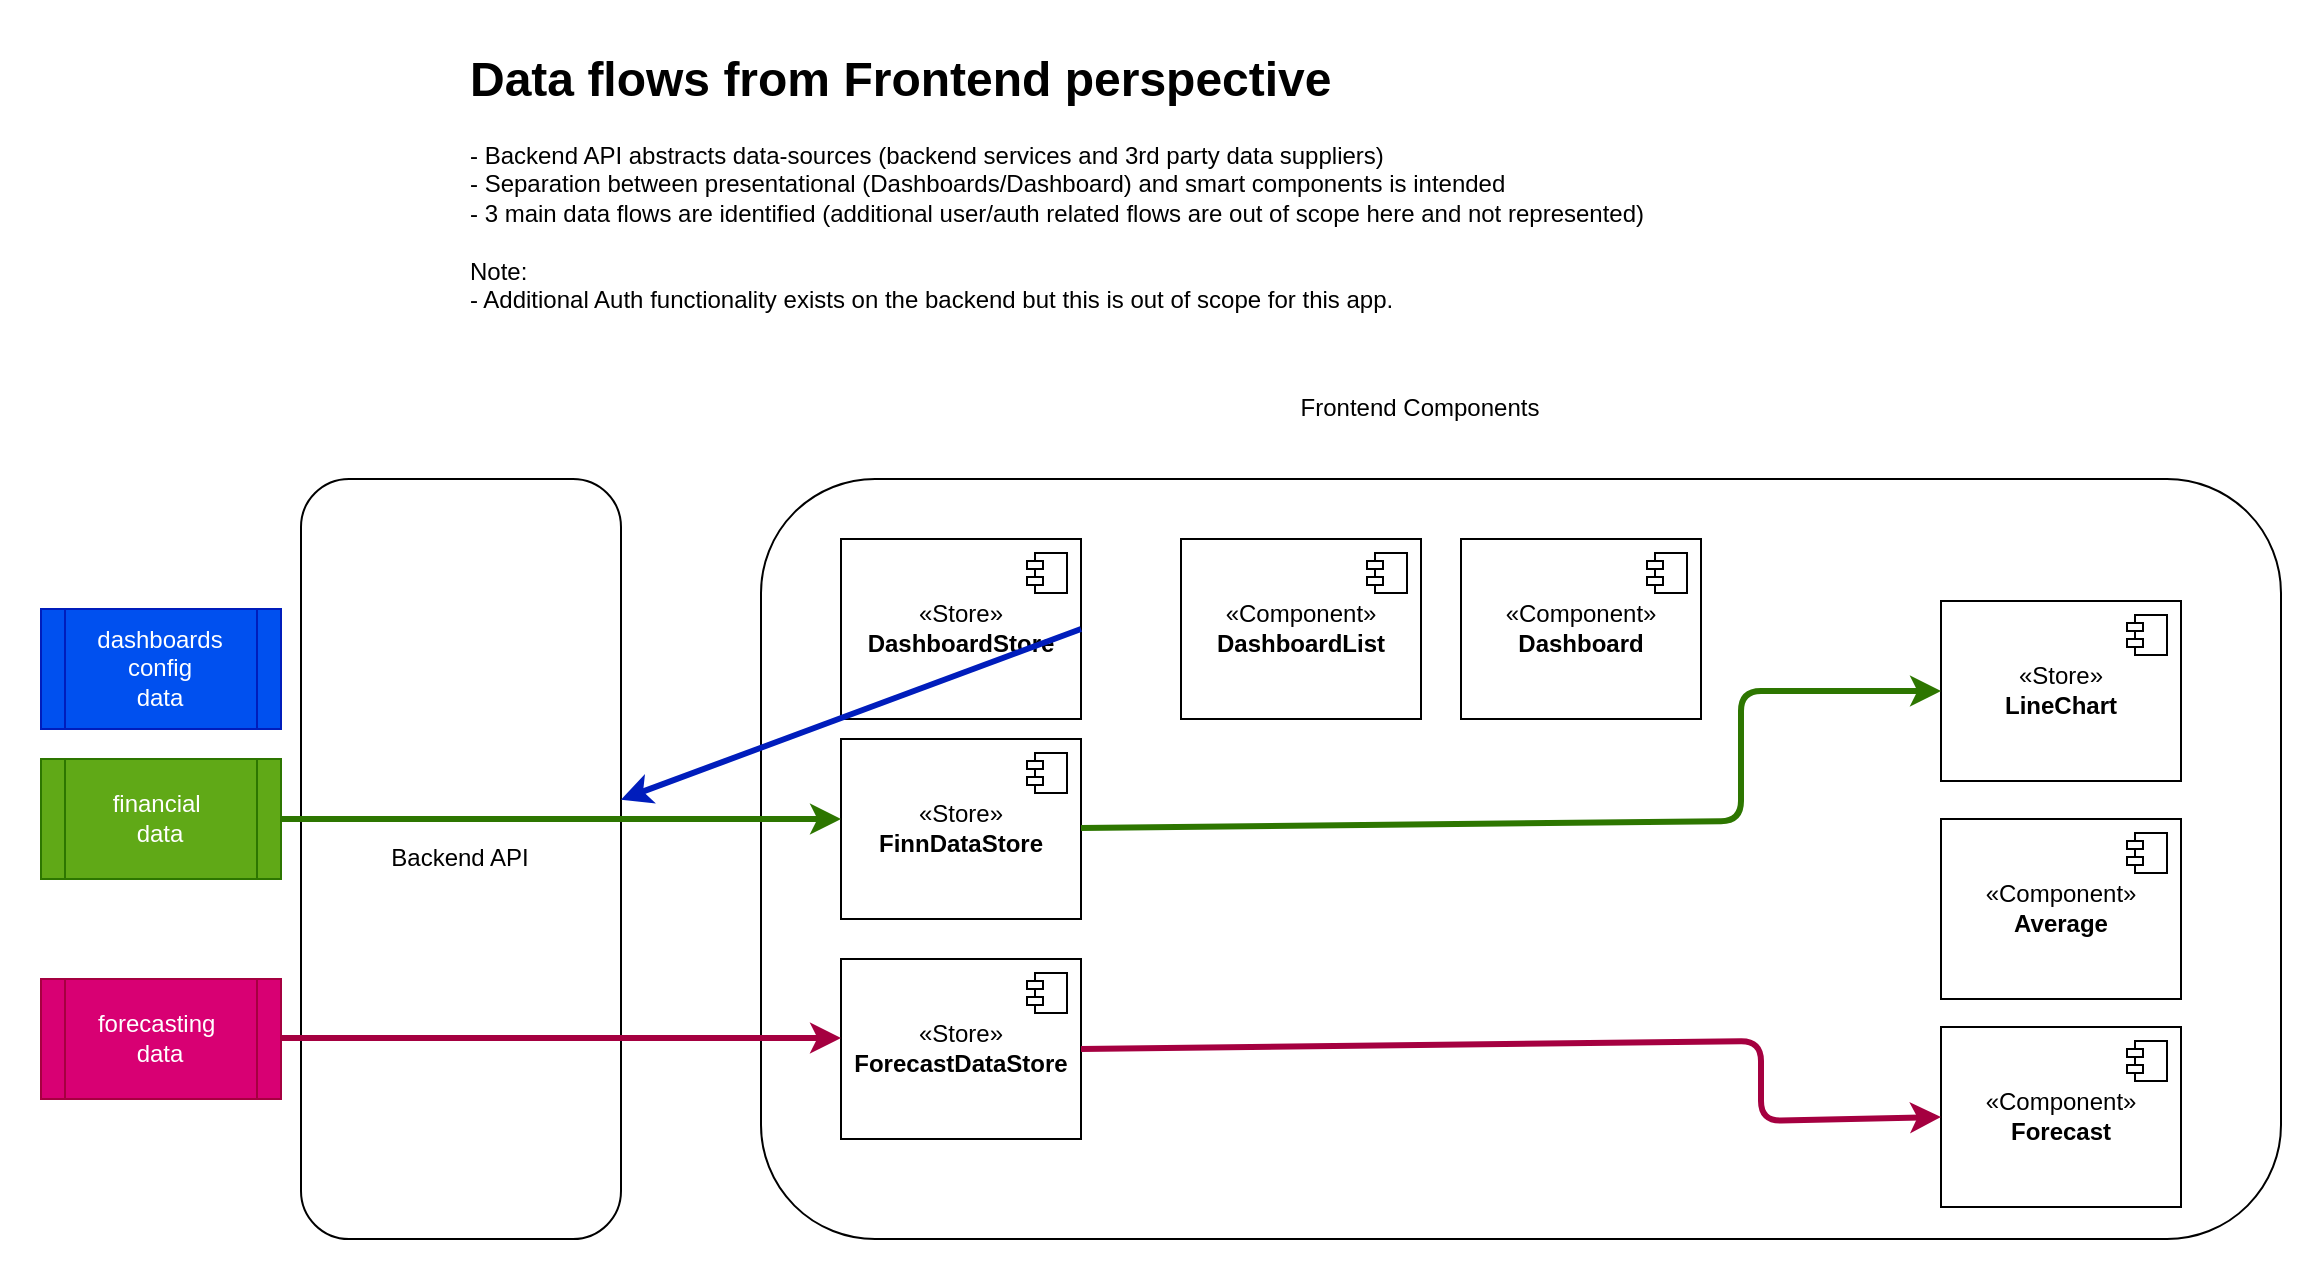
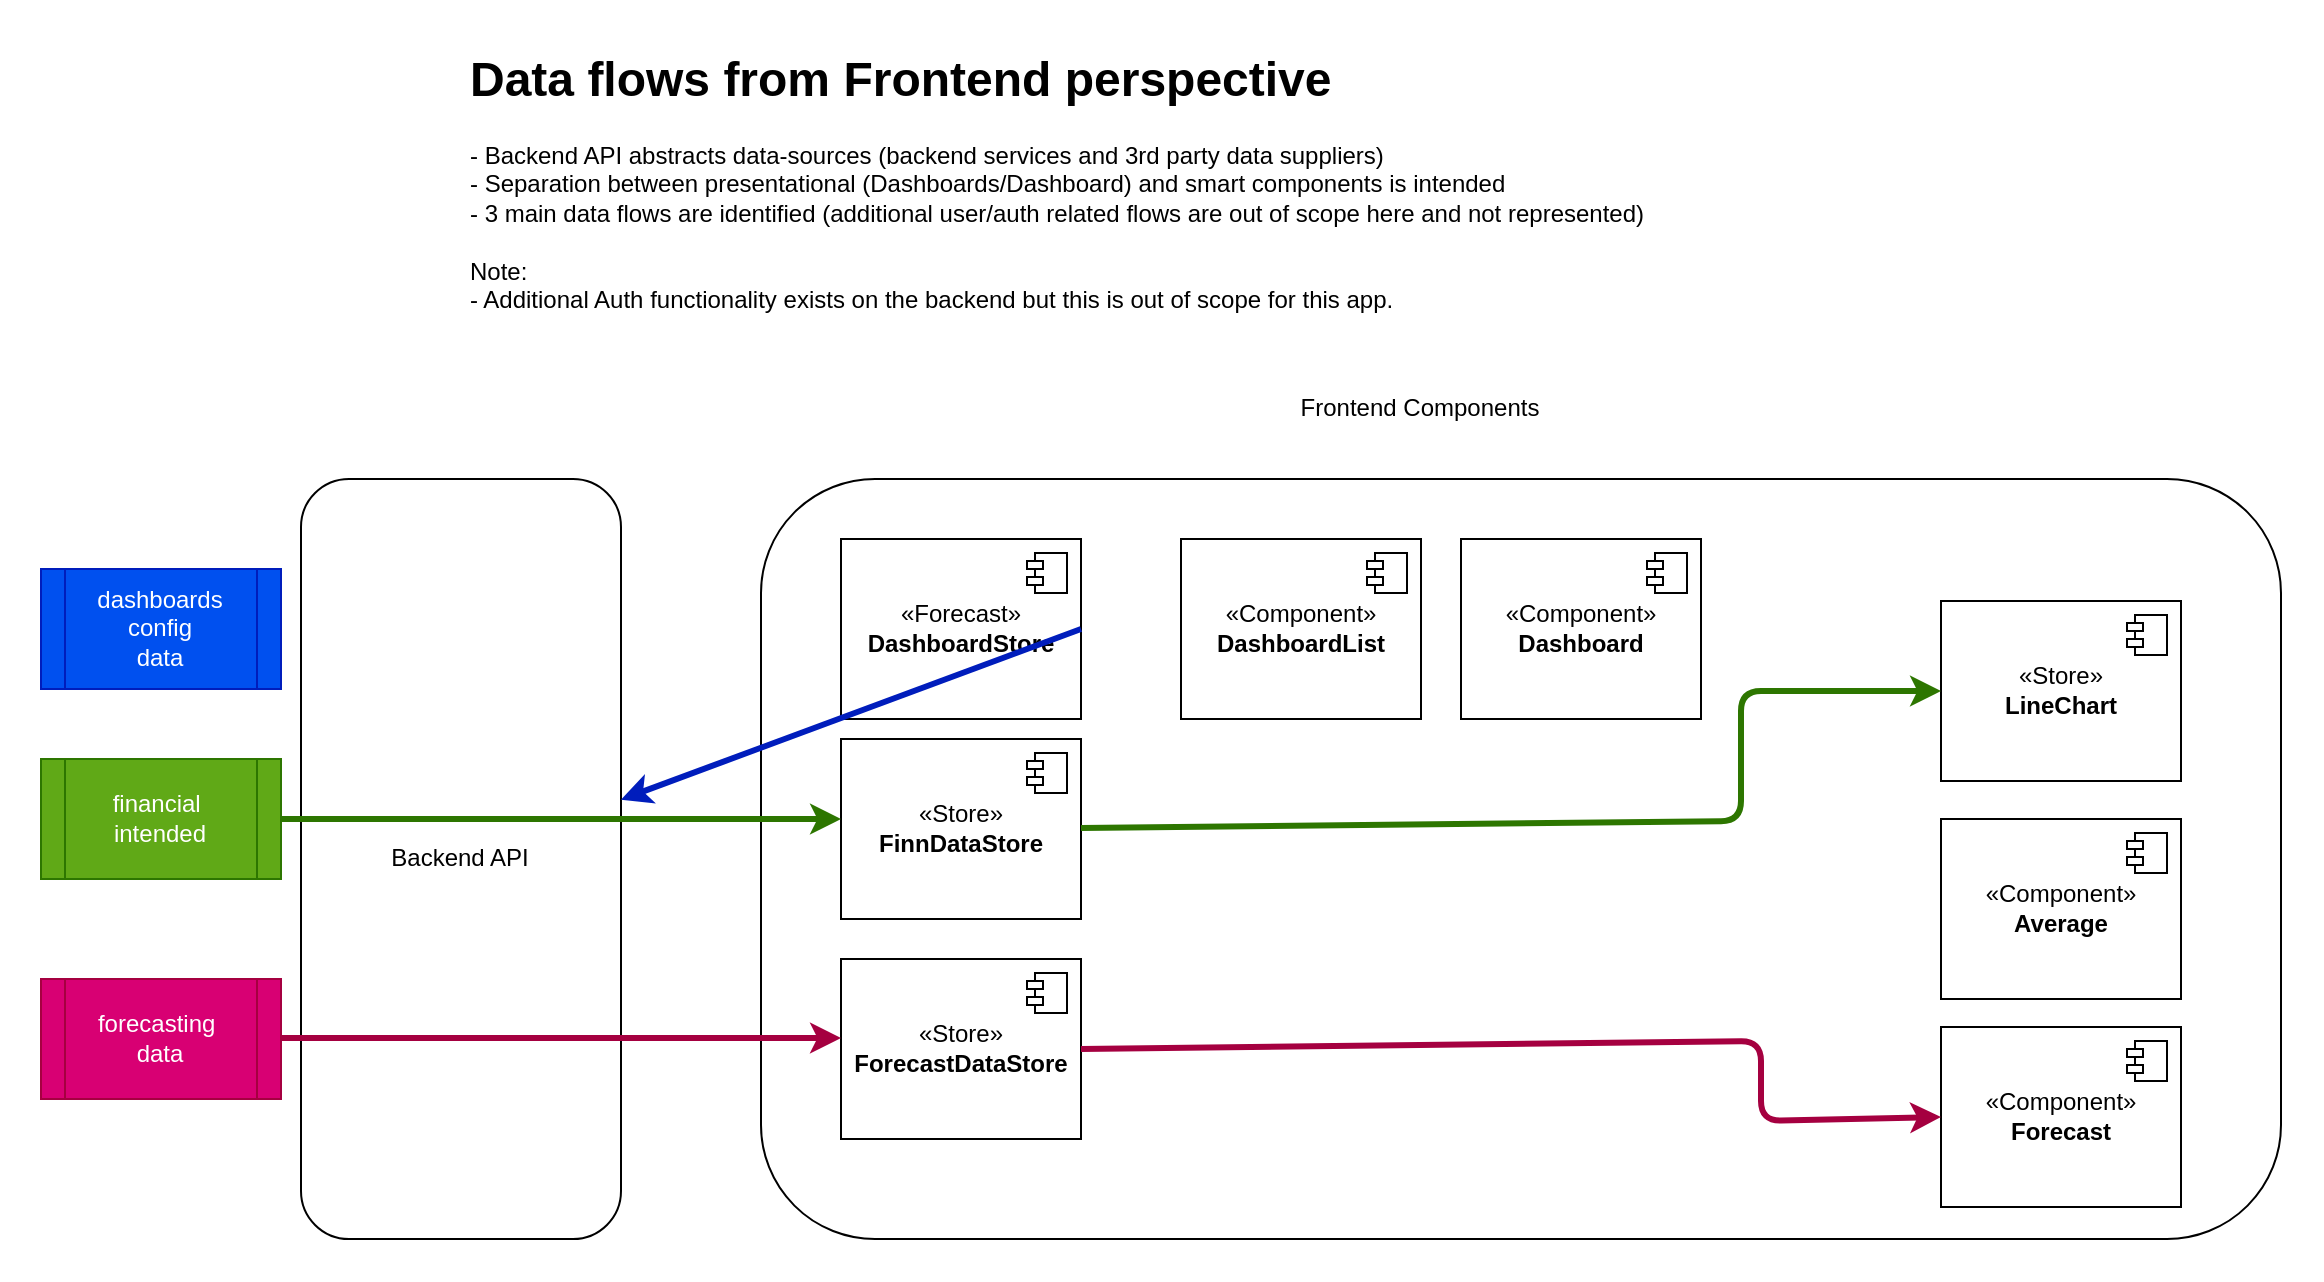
- <mxCell id="8" value="«Store»&lt;br&gt;&lt;b&gt;DashboardStore&lt;/b&gt;" style="html=1;dropTarget=0;" parent="1" vertex="1"><mxGeometry x="420" y="269" width="120" height="90" as="geometry" /></mxCell>
+ <mxCell id="8" value="«Forecast»&lt;br&gt;&lt;b&gt;DashboardStore&lt;/b&gt;" style="html=1;dropTarget=0;" parent="1" vertex="1"><mxGeometry x="420" y="269" width="120" height="90" as="geometry" /></mxCell>
- <mxCell id="3" value="dashboards&lt;br&gt;config&lt;br&gt;data" style="shape=process;whiteSpace=wrap;html=1;backgroundOutline=1;fillColor=#0050ef;fontColor=#ffffff;strokeColor=#001DBC;" parent="1" vertex="1"><mxGeometry x="20" y="304" width="120" height="60" as="geometry" /></mxCell>
+ <mxCell id="3" value="dashboards&lt;br&gt;config&lt;br&gt;data" style="shape=process;whiteSpace=wrap;html=1;backgroundOutline=1;fillColor=#0050ef;fontColor=#ffffff;strokeColor=#001DBC;" parent="1" vertex="1"><mxGeometry x="20" y="284" width="120" height="60" as="geometry" /></mxCell>
- <mxCell id="2" value="financial&amp;nbsp;&lt;br&gt;data" style="shape=process;whiteSpace=wrap;html=1;backgroundOutline=1;fillColor=#60a917;fontColor=#ffffff;strokeColor=#2D7600;" parent="1" vertex="1"><mxGeometry x="20" y="379" width="120" height="60" as="geometry" /></mxCell>
+ <mxCell id="2" value="financial&amp;nbsp;&lt;br&gt;intended" style="shape=process;whiteSpace=wrap;html=1;backgroundOutline=1;fillColor=#60a917;fontColor=#ffffff;strokeColor=#2D7600;" parent="1" vertex="1"><mxGeometry x="20" y="379" width="120" height="60" as="geometry" /></mxCell>
